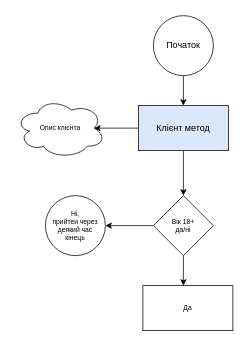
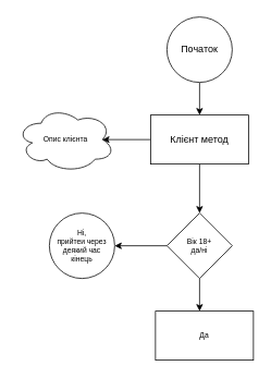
- <mxCell id="6" value="Клієнт метод" style="rounded=0;whiteSpace=wrap;html=1;fillColor=#dae8fc;" vertex="1" parent="1"><mxGeometry x="184" y="140" width="120" height="60" as="geometry" /></mxCell>
+ <mxCell id="6" value="Клієнт метод" style="rounded=0;whiteSpace=wrap;html=1;" vertex="1" parent="1"><mxGeometry x="184" y="140" width="120" height="60" as="geometry" /></mxCell>
